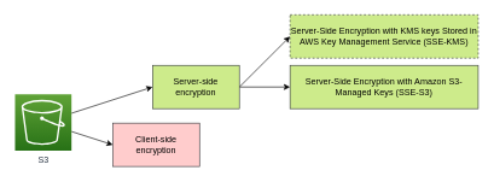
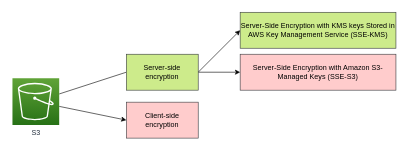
- <mxCell id="10" value="Server-Side Encryption with KMS keys Stored in AWS Key Management Service (SSE-KMS)" style="rounded=0;whiteSpace=wrap;html=1;fillColor=#cdeb8b;strokeColor=#36393d;dashed=1;" vertex="1" parent="1"><mxGeometry x="400" y="20" width="260" height="60" as="geometry" /></mxCell>
+ <mxCell id="10" value="Server-Side Encryption with KMS keys Stored in AWS Key Management Service (SSE-KMS)" style="rounded=0;whiteSpace=wrap;html=1;fillColor=#cdeb8b;strokeColor=#36393d;" vertex="1" parent="1"><mxGeometry x="400" y="20" width="260" height="60" as="geometry" /></mxCell>
- <mxCell id="9" value="Server-Side Encryption with Amazon S3-Managed Keys (SSE-S3)" style="rounded=0;whiteSpace=wrap;html=1;fillColor=#cdeb8b;strokeColor=#36393d;" vertex="1" parent="1"><mxGeometry x="400" y="90" width="260" height="60" as="geometry" /></mxCell>
+ <mxCell id="9" value="Server-Side Encryption with Amazon S3-Managed Keys (SSE-S3)" style="rounded=0;whiteSpace=wrap;html=1;fillColor=#ffcccc;strokeColor=#36393d;" vertex="1" parent="1"><mxGeometry x="400" y="90" width="260" height="60" as="geometry" /></mxCell>
- <mxCell id="2" style="rounded=0;orthogonalLoop=1;jettySize=auto;html=1;entryX=0;entryY=0.5;entryDx=0;entryDy=0;" edge="1" parent="1" source="4" target="7"><mxGeometry relative="1" as="geometry" /></mxCell>
+ <mxCell id="2" style="rounded=0;orthogonalLoop=1;jettySize=auto;html=1;entryX=0;entryY=0.5;entryDx=0;entryDy=0;endArrow=none;" edge="1" parent="1" source="4" target="7"><mxGeometry relative="1" as="geometry" /></mxCell>
- <mxCell id="8" value="Client-side &lt;br&gt;encryption" style="rounded=0;whiteSpace=wrap;html=1;fillColor=#ffcccc;strokeColor=#36393d;" vertex="1" parent="1"><mxGeometry x="155" y="170" width="120" height="60" as="geometry" /></mxCell>
+ <mxCell id="8" value="Client-side &lt;br&gt;encryption" style="rounded=0;whiteSpace=wrap;html=1;fillColor=#ffcccc;strokeColor=#36393d;" vertex="1" parent="1"><mxGeometry x="210" y="170" width="120" height="60" as="geometry" /></mxCell>
